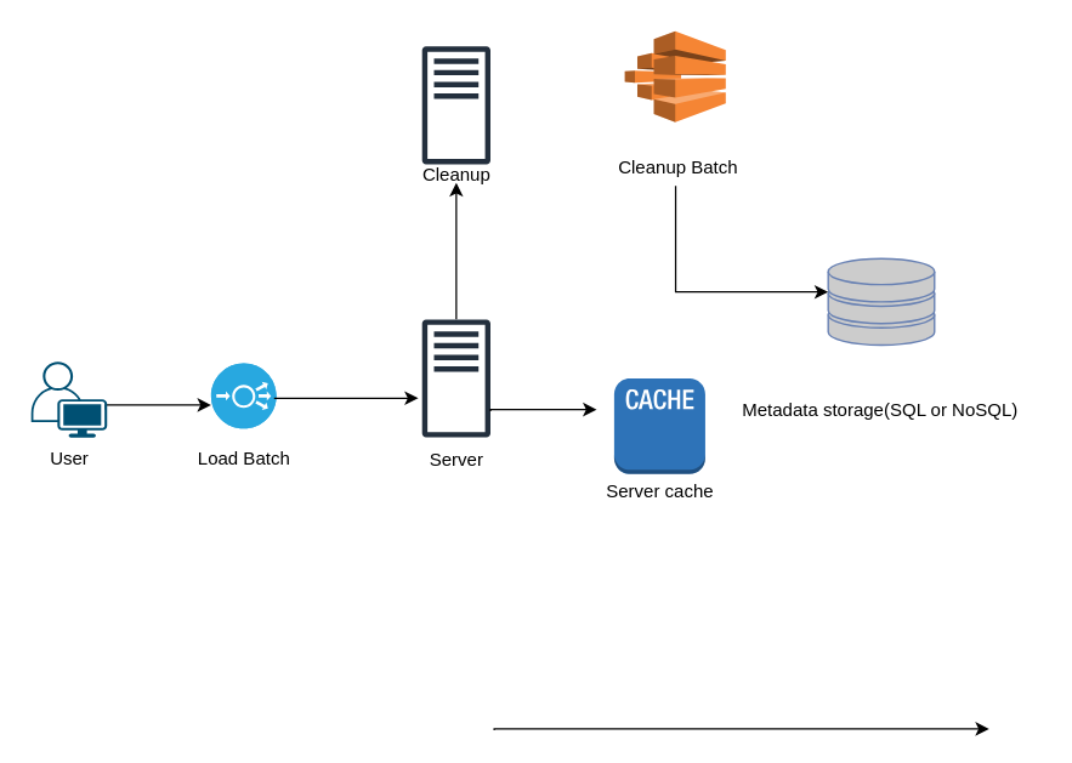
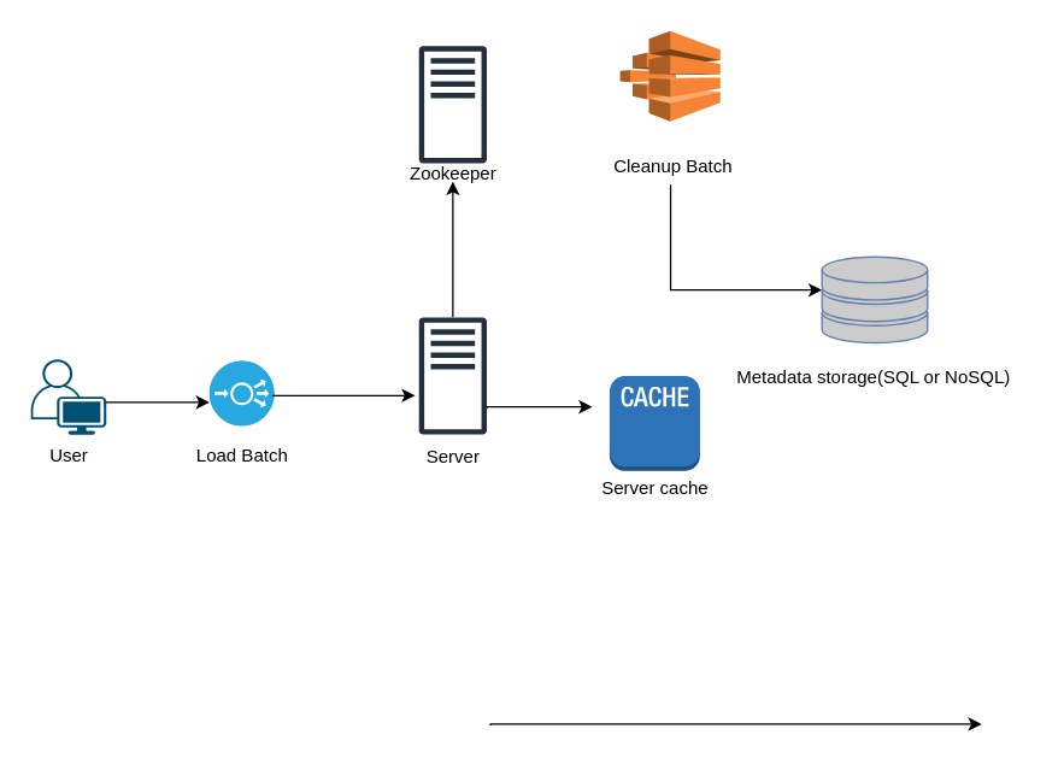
- <mxCell id="20" value="Cleanup" style="text;html=1;align=center;verticalAlign=middle;resizable=0;points=[];autosize=1;strokeColor=none;fillColor=none;" vertex="1" parent="1"><mxGeometry x="260" y="100" width="80" height="30" as="geometry" /></mxCell>
+ <mxCell id="20" value="Zookeeper" style="text;html=1;align=center;verticalAlign=middle;resizable=0;points=[];autosize=1;strokeColor=none;fillColor=none;" vertex="1" parent="1"><mxGeometry x="260" y="100" width="80" height="30" as="geometry" /></mxCell>
- <mxCell id="14" value="Metadata storage(SQL or NoSQL)" style="text;html=1;align=center;verticalAlign=middle;resizable=0;points=[];autosize=1;strokeColor=none;fillColor=none;" vertex="1" parent="1"><mxGeometry x="474" y="255" width="210" height="30" as="geometry" /></mxCell>
+ <mxCell id="14" value="Metadata storage(SQL or NoSQL)" style="text;html=1;align=center;verticalAlign=middle;resizable=0;points=[];autosize=1;strokeColor=none;fillColor=none;" vertex="1" parent="1"><mxGeometry x="474" y="235" width="210" height="30" as="geometry" /></mxCell>
